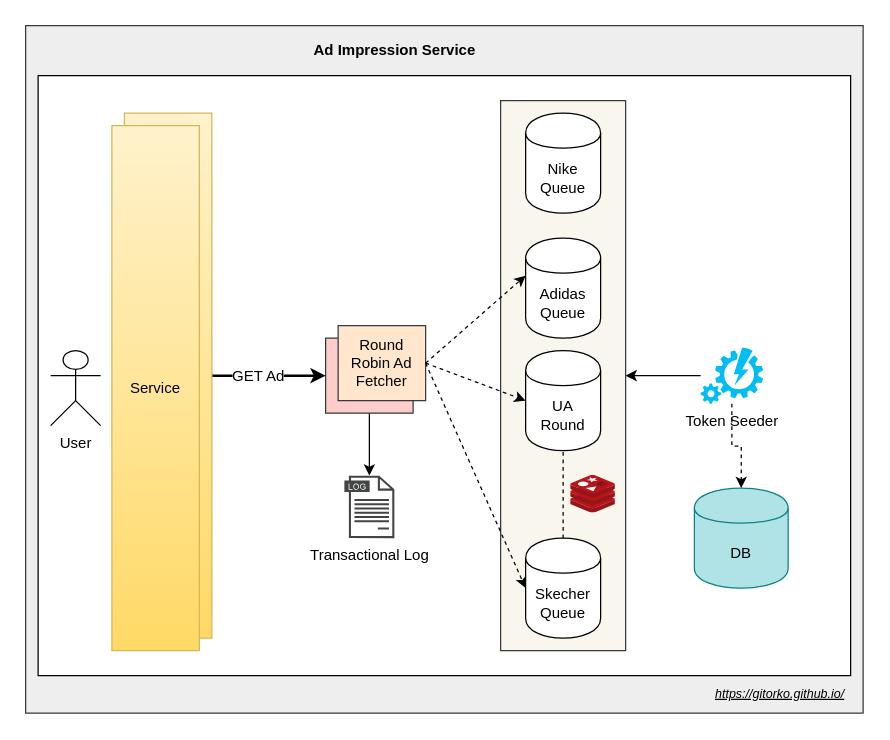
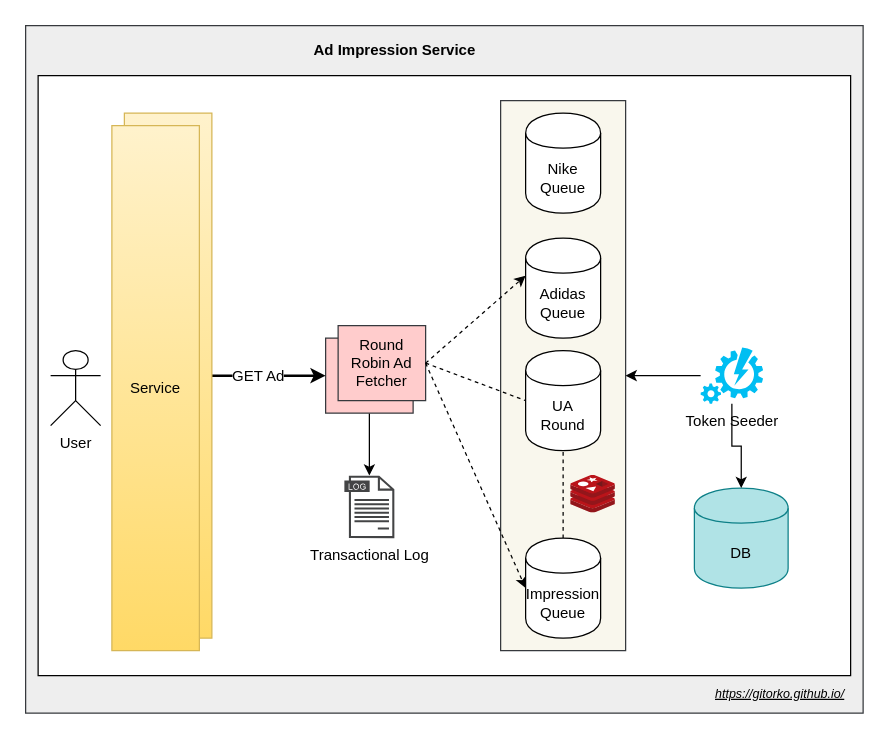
- <mxCell id="12" value="Round Robin Ad Fetcher" style="rounded=0;whiteSpace=wrap;html=1;fillColor=#ffe6cc;strokeColor=#36393d;" parent="1" vertex="1"><mxGeometry x="270" y="260" width="70" height="60" as="geometry" /></mxCell>
+ <mxCell id="12" value="Round Robin Ad Fetcher" style="rounded=0;whiteSpace=wrap;html=1;fillColor=#ffcccc;strokeColor=#36393d;" parent="1" vertex="1"><mxGeometry x="270" y="260" width="70" height="60" as="geometry" /></mxCell>
- <mxCell id="19" value="" style="endArrow=classic;html=1;entryX=0;entryY=0.5;entryDx=0;entryDy=0;exitX=1;exitY=0.5;exitDx=0;exitDy=0;dashed=1;" parent="1" source="12" target="18" edge="1"><mxGeometry width="50" height="50" relative="1" as="geometry"><mxPoint x="350" y="300" as="sourcePoint" /><mxPoint x="430" y="230" as="targetPoint" /></mxGeometry></mxCell>
+ <mxCell id="19" value="" style="endArrow=none;html=1;entryX=0;entryY=0.5;entryDx=0;entryDy=0;exitX=1;exitY=0.5;exitDx=0;exitDy=0;dashed=1;" parent="1" source="12" target="18" edge="1"><mxGeometry width="50" height="50" relative="1" as="geometry"><mxPoint x="350" y="300" as="sourcePoint" /><mxPoint x="430" y="230" as="targetPoint" /></mxGeometry></mxCell>
- <mxCell id="29" style="edgeStyle=orthogonalEdgeStyle;rounded=0;orthogonalLoop=1;jettySize=auto;html=1;dashed=1;" parent="1" source="30" target="23" edge="1"><mxGeometry relative="1" as="geometry" /></mxCell>
+ <mxCell id="29" style="edgeStyle=orthogonalEdgeStyle;rounded=0;orthogonalLoop=1;jettySize=auto;html=1;" parent="1" source="30" target="23" edge="1"><mxGeometry relative="1" as="geometry" /></mxCell>
- <mxCell id="22" value="Skecher &lt;br&gt;Queue" style="shape=cylinder;whiteSpace=wrap;html=1;boundedLbl=1;backgroundOutline=1;" parent="21" vertex="1"><mxGeometry width="60" height="80" as="geometry" /></mxCell>
+ <mxCell id="22" value="Impression &lt;br&gt;Queue" style="shape=cylinder;whiteSpace=wrap;html=1;boundedLbl=1;backgroundOutline=1;" parent="21" vertex="1"><mxGeometry width="60" height="80" as="geometry" /></mxCell>
